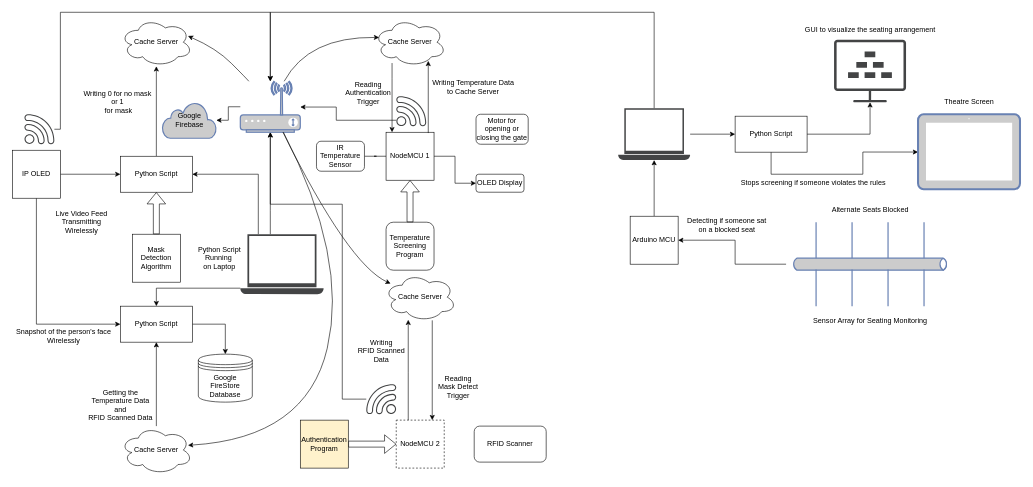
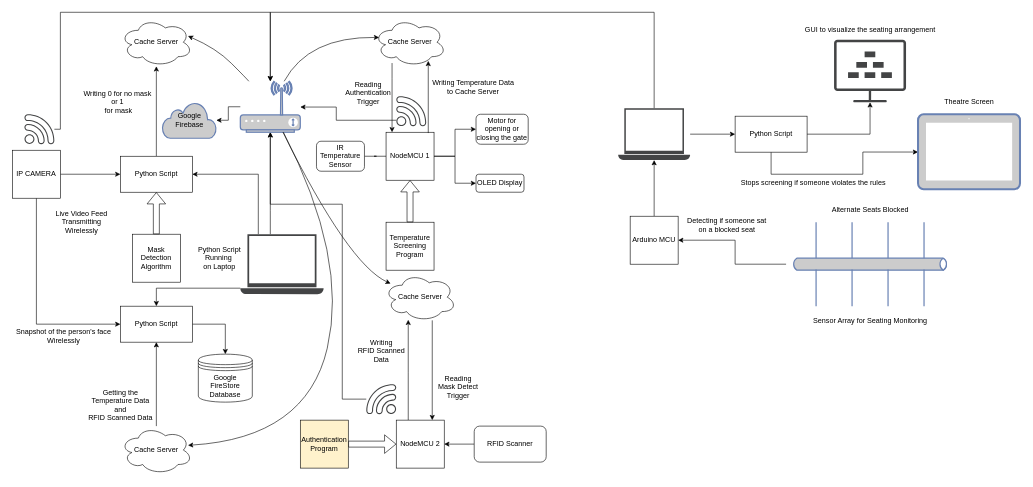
+ <mxCell id="10" value="" style="edgeStyle=orthogonalEdgeStyle;rounded=0;orthogonalLoop=1;jettySize=auto;html=1;" parent="1" source="12" target="15" edge="1"><mxGeometry relative="1" as="geometry" /></mxCell>
- <mxCell id="4" value="IP OLED" style="whiteSpace=wrap;html=1;aspect=fixed;" parent="1" vertex="1"><mxGeometry x="20" y="250" width="80" height="80" as="geometry" /></mxCell>
+ <mxCell id="4" value="IP CAMERA" style="whiteSpace=wrap;html=1;aspect=fixed;" parent="1" vertex="1"><mxGeometry x="20" y="250" width="80" height="80" as="geometry" /></mxCell>
- <mxCell id="26" value="Temperature Screening Program" style="whiteSpace=wrap;html=1;aspect=fixed;rounded=1;" parent="1" vertex="1"><mxGeometry x="643" y="370" width="80" height="80" as="geometry" /></mxCell>
+ <mxCell id="26" value="Temperature Screening Program" style="whiteSpace=wrap;html=1;aspect=fixed;" parent="1" vertex="1"><mxGeometry x="643" y="370" width="80" height="80" as="geometry" /></mxCell>
- <mxCell id="20" value="NodeMCU 2" style="whiteSpace=wrap;html=1;aspect=fixed;dashed=1;" parent="1" vertex="1"><mxGeometry x="660" y="700" width="80" height="80" as="geometry" /></mxCell>
+ <mxCell id="20" value="NodeMCU 2" style="whiteSpace=wrap;html=1;aspect=fixed;" parent="1" vertex="1"><mxGeometry x="660" y="700" width="80" height="80" as="geometry" /></mxCell>
+ <mxCell id="21" value="" style="edgeStyle=orthogonalEdgeStyle;rounded=0;orthogonalLoop=1;jettySize=auto;html=1;" parent="1" source="22" target="20" edge="1"><mxGeometry relative="1" as="geometry" /></mxCell>
